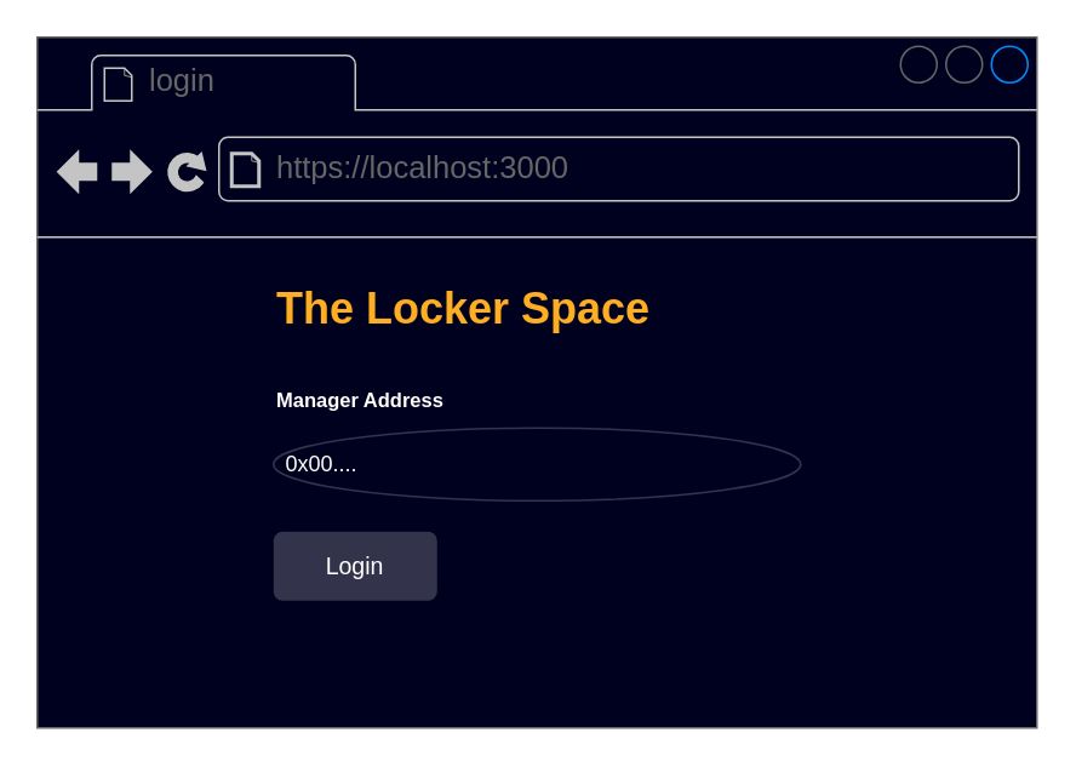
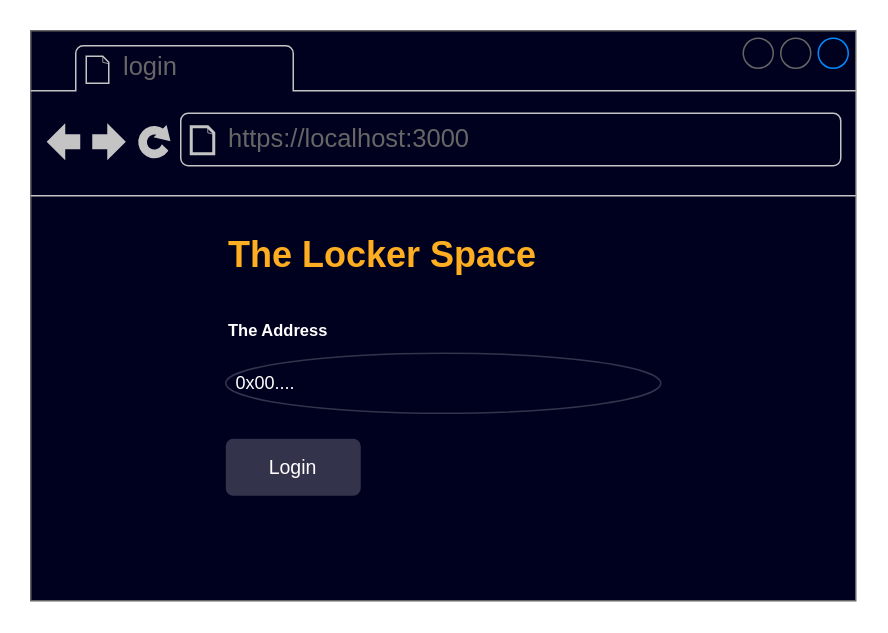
- <mxCell id="5" value="Manager Address" style="fillColor=none;strokeColor=none;html=1;fontSize=11;fontStyle=0;align=left;fontColor=#FFFFFF;fontStyle=1;fontSize=11" parent="2" vertex="1"><mxGeometry x="130" y="190" width="290" height="20" as="geometry" /></mxCell>
+ <mxCell id="5" value="The Address" style="fillColor=none;strokeColor=none;html=1;fontSize=11;fontStyle=0;align=left;fontColor=#FFFFFF;fontStyle=1;fontSize=11" parent="2" vertex="1"><mxGeometry x="130" y="190" width="290" height="20" as="geometry" /></mxCell>
